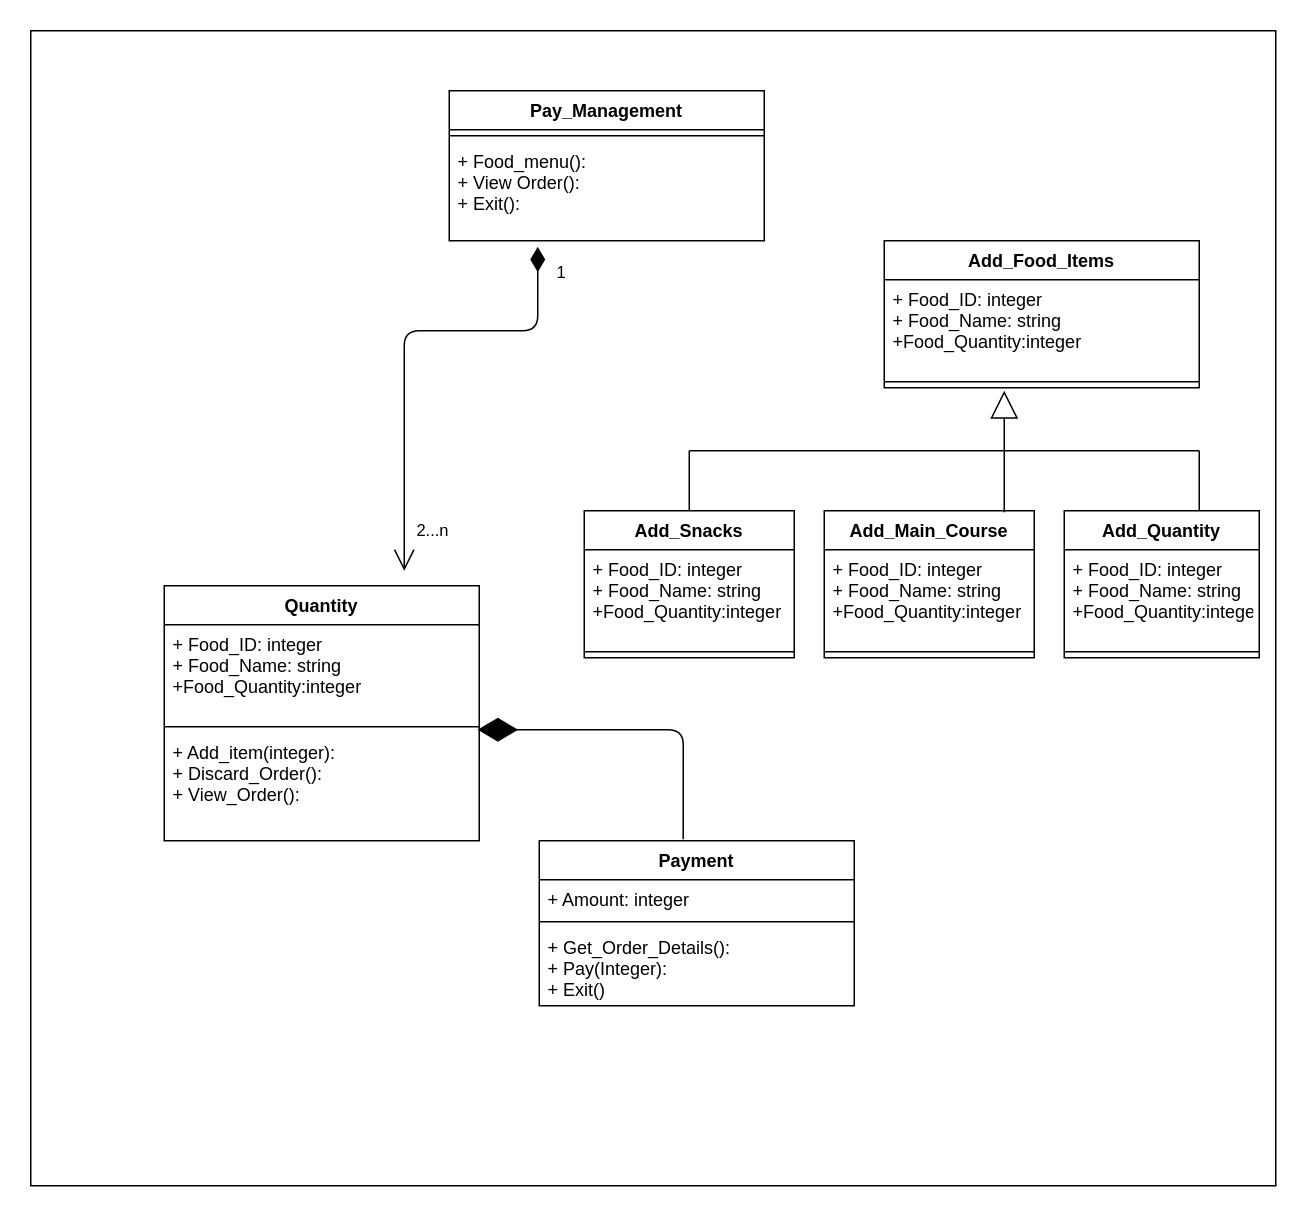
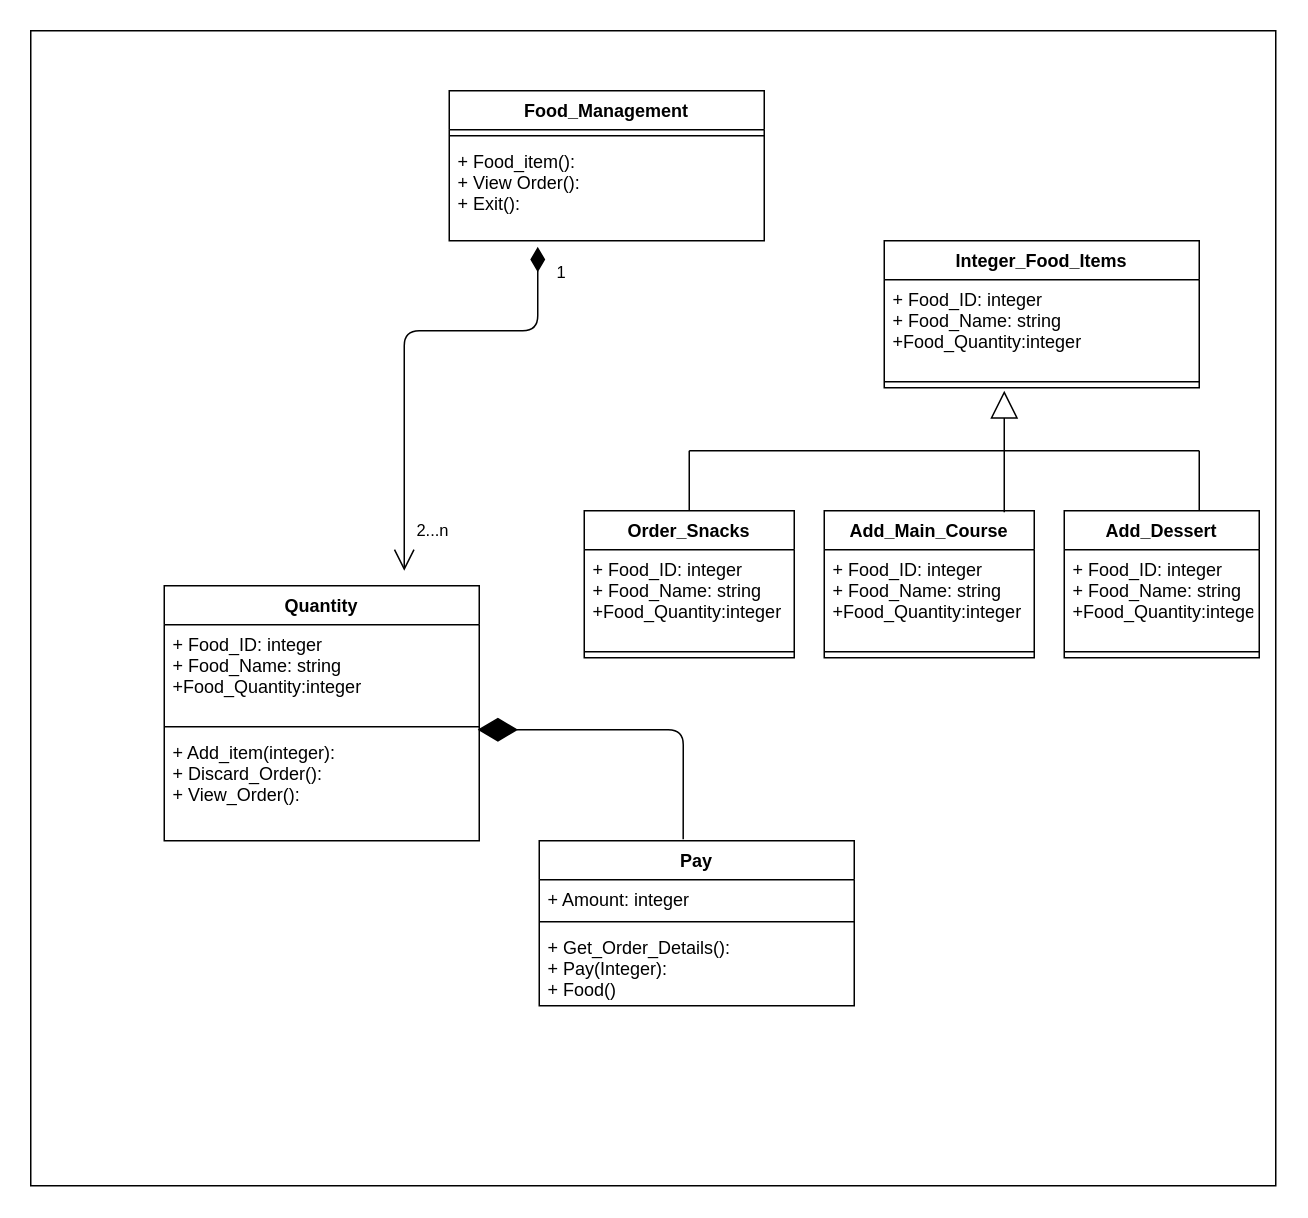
- <mxCell id="3" value="Pay_Management" style="swimlane;fontStyle=1;align=center;verticalAlign=top;childLayout=stackLayout;horizontal=1;startSize=26;horizontalStack=0;resizeParent=1;resizeParentMax=0;resizeLast=0;collapsible=1;marginBottom=0;" vertex="1" parent="1"><mxGeometry x="299" y="60" width="210" height="100" as="geometry" /></mxCell>
+ <mxCell id="3" value="Food_Management" style="swimlane;fontStyle=1;align=center;verticalAlign=top;childLayout=stackLayout;horizontal=1;startSize=26;horizontalStack=0;resizeParent=1;resizeParentMax=0;resizeLast=0;collapsible=1;marginBottom=0;" vertex="1" parent="1"><mxGeometry x="299" y="60" width="210" height="100" as="geometry" /></mxCell>
- <mxCell id="5" value="+ Food_menu():&#10;+ View Order():&#10;+ Exit():&#10;" style="text;strokeColor=none;fillColor=none;align=left;verticalAlign=top;spacingLeft=4;spacingRight=4;overflow=hidden;rotatable=0;points=[[0,0.5],[1,0.5]];portConstraint=eastwest;" vertex="1" parent="3"><mxGeometry y="34" width="210" height="66" as="geometry" /></mxCell>
+ <mxCell id="5" value="+ Food_item():&#10;+ View Order():&#10;+ Exit():&#10;" style="text;strokeColor=none;fillColor=none;align=left;verticalAlign=top;spacingLeft=4;spacingRight=4;overflow=hidden;rotatable=0;points=[[0,0.5],[1,0.5]];portConstraint=eastwest;" vertex="1" parent="3"><mxGeometry y="34" width="210" height="66" as="geometry" /></mxCell>
- <mxCell id="6" value="Add_Food_Items" style="swimlane;fontStyle=1;align=center;verticalAlign=top;childLayout=stackLayout;horizontal=1;startSize=26;horizontalStack=0;resizeParent=1;resizeParentMax=0;resizeLast=0;collapsible=1;marginBottom=0;" vertex="1" parent="1"><mxGeometry x="589" y="160" width="210" height="98" as="geometry" /></mxCell>
+ <mxCell id="6" value="Integer_Food_Items" style="swimlane;fontStyle=1;align=center;verticalAlign=top;childLayout=stackLayout;horizontal=1;startSize=26;horizontalStack=0;resizeParent=1;resizeParentMax=0;resizeLast=0;collapsible=1;marginBottom=0;" vertex="1" parent="1"><mxGeometry x="589" y="160" width="210" height="98" as="geometry" /></mxCell>
- <mxCell id="14" value="Add_Snacks" style="swimlane;fontStyle=1;align=center;verticalAlign=top;childLayout=stackLayout;horizontal=1;startSize=26;horizontalStack=0;resizeParent=1;resizeParentMax=0;resizeLast=0;collapsible=1;marginBottom=0;" vertex="1" parent="1"><mxGeometry x="389" y="340" width="140" height="98" as="geometry" /></mxCell>
+ <mxCell id="14" value="Order_Snacks" style="swimlane;fontStyle=1;align=center;verticalAlign=top;childLayout=stackLayout;horizontal=1;startSize=26;horizontalStack=0;resizeParent=1;resizeParentMax=0;resizeLast=0;collapsible=1;marginBottom=0;" vertex="1" parent="1"><mxGeometry x="389" y="340" width="140" height="98" as="geometry" /></mxCell>
- <mxCell id="20" value="Add_Quantity" style="swimlane;fontStyle=1;align=center;verticalAlign=top;childLayout=stackLayout;horizontal=1;startSize=26;horizontalStack=0;resizeParent=1;resizeParentMax=0;resizeLast=0;collapsible=1;marginBottom=0;" vertex="1" parent="1"><mxGeometry x="709" y="340" width="130" height="98" as="geometry" /></mxCell>
+ <mxCell id="20" value="Add_Dessert" style="swimlane;fontStyle=1;align=center;verticalAlign=top;childLayout=stackLayout;horizontal=1;startSize=26;horizontalStack=0;resizeParent=1;resizeParentMax=0;resizeLast=0;collapsible=1;marginBottom=0;" vertex="1" parent="1"><mxGeometry x="709" y="340" width="130" height="98" as="geometry" /></mxCell>
- <mxCell id="28" value="Payment" style="swimlane;fontStyle=1;align=center;verticalAlign=top;childLayout=stackLayout;horizontal=1;startSize=26;horizontalStack=0;resizeParent=1;resizeParentMax=0;resizeLast=0;collapsible=1;marginBottom=0;" vertex="1" parent="1"><mxGeometry x="359" y="560" width="210" height="110" as="geometry" /></mxCell>
+ <mxCell id="28" value="Pay" style="swimlane;fontStyle=1;align=center;verticalAlign=top;childLayout=stackLayout;horizontal=1;startSize=26;horizontalStack=0;resizeParent=1;resizeParentMax=0;resizeLast=0;collapsible=1;marginBottom=0;" vertex="1" parent="1"><mxGeometry x="359" y="560" width="210" height="110" as="geometry" /></mxCell>
- <mxCell id="31" value="+ Get_Order_Details():&#10;+ Pay(Integer):&#10;+ Exit()&#10;" style="text;strokeColor=none;fillColor=none;align=left;verticalAlign=top;spacingLeft=4;spacingRight=4;overflow=hidden;rotatable=0;points=[[0,0.5],[1,0.5]];portConstraint=eastwest;" vertex="1" parent="28"><mxGeometry y="58" width="210" height="52" as="geometry" /></mxCell>
+ <mxCell id="31" value="+ Get_Order_Details():&#10;+ Pay(Integer):&#10;+ Food()&#10;" style="text;strokeColor=none;fillColor=none;align=left;verticalAlign=top;spacingLeft=4;spacingRight=4;overflow=hidden;rotatable=0;points=[[0,0.5],[1,0.5]];portConstraint=eastwest;" vertex="1" parent="28"><mxGeometry y="58" width="210" height="52" as="geometry" /></mxCell>
